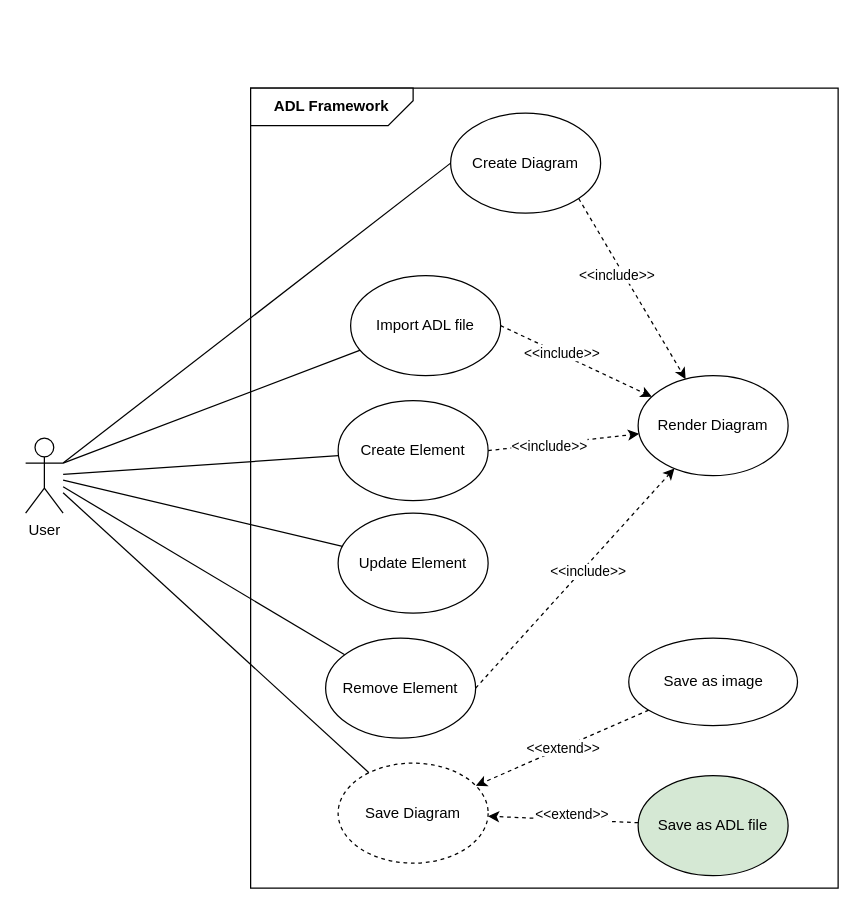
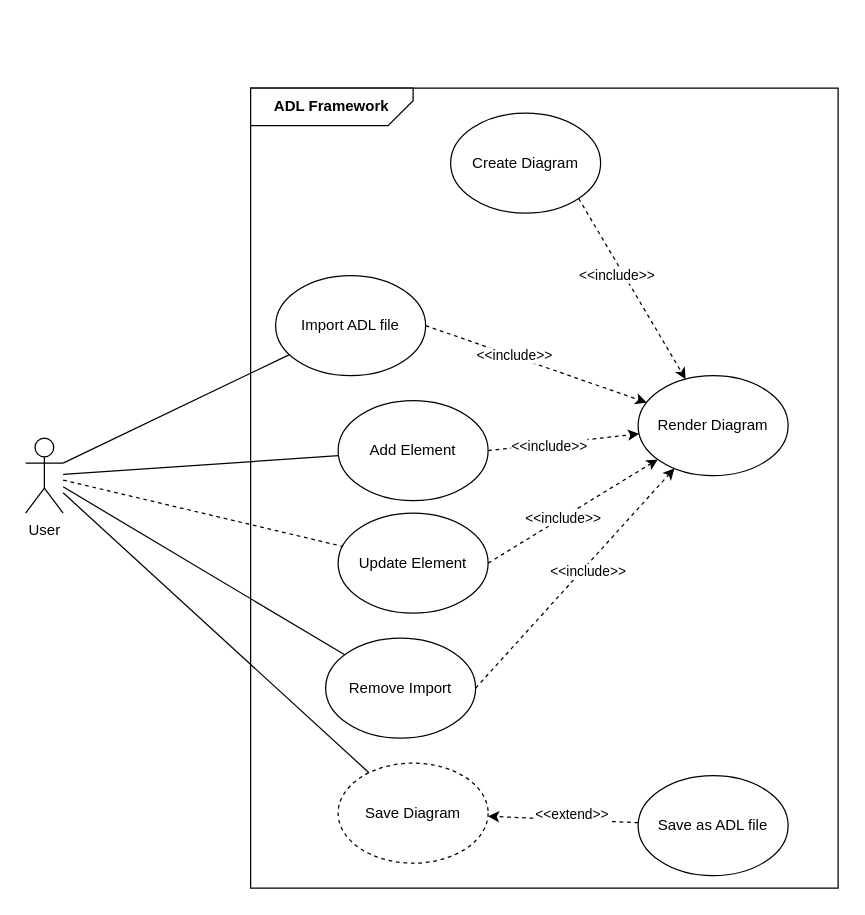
- <mxCell id="3" style="rounded=0;orthogonalLoop=1;jettySize=auto;html=1;exitX=1;exitY=0.333;exitDx=0;exitDy=0;exitPerimeter=0;entryX=0;entryY=0.5;entryDx=0;entryDy=0;endArrow=none;endFill=0;" parent="1" source="9" target="13" edge="1"><mxGeometry relative="1" as="geometry" /></mxCell>
- <mxCell id="16" value="Import ADL file" style="ellipse;whiteSpace=wrap;html=1;" parent="1" vertex="1"><mxGeometry x="280" y="220" width="120" height="80" as="geometry" /></mxCell>
+ <mxCell id="16" value="Import ADL file" style="ellipse;whiteSpace=wrap;html=1;" parent="1" vertex="1"><mxGeometry x="220" y="220" width="120" height="80" as="geometry" /></mxCell>
- <mxCell id="19" value="Create Element" style="ellipse;whiteSpace=wrap;html=1;" parent="1" vertex="1"><mxGeometry x="270" y="320" width="120" height="80" as="geometry" /></mxCell>
+ <mxCell id="19" value="Add Element" style="ellipse;whiteSpace=wrap;html=1;" parent="1" vertex="1"><mxGeometry x="270" y="320" width="120" height="80" as="geometry" /></mxCell>
- <mxCell id="8" style="rounded=0;orthogonalLoop=1;jettySize=auto;html=1;endArrow=none;endFill=0;" parent="1" source="9" target="26" edge="1"><mxGeometry relative="1" as="geometry" /></mxCell>
+ <mxCell id="8" style="rounded=0;orthogonalLoop=1;jettySize=auto;html=1;endArrow=none;endFill=0;dashed=1;" parent="1" source="9" target="26" edge="1"><mxGeometry relative="1" as="geometry" /></mxCell>
+ <mxCell id="24" style="rounded=0;orthogonalLoop=1;jettySize=auto;html=1;exitX=1;exitY=0.5;exitDx=0;exitDy=0;dashed=1;" parent="1" source="26" target="32" edge="1"><mxGeometry relative="1" as="geometry" /></mxCell>
+ <mxCell id="25" value="&amp;lt;&amp;lt;include&amp;gt;&amp;gt;" style="edgeLabel;html=1;align=center;verticalAlign=middle;resizable=0;points=[];" parent="24" vertex="1" connectable="0"><mxGeometry x="-0.123" relative="1" as="geometry"><mxPoint as="offset" /></mxGeometry></mxCell>
- <mxCell id="31" value="Save as image" style="ellipse;whiteSpace=wrap;html=1;" parent="1" vertex="1"><mxGeometry x="502.5" y="510" width="135" height="70" as="geometry" /></mxCell>
- <mxCell id="23" value="Remove Element" style="ellipse;whiteSpace=wrap;html=1;" parent="1" vertex="1"><mxGeometry x="260" y="510" width="120" height="80" as="geometry" /></mxCell>
+ <mxCell id="23" value="Remove Import" style="ellipse;whiteSpace=wrap;html=1;" parent="1" vertex="1"><mxGeometry x="260" y="510" width="120" height="80" as="geometry" /></mxCell>
- <mxCell id="30" value="&amp;lt;&amp;lt;extend&amp;gt;&amp;gt;" style="rounded=0;orthogonalLoop=1;jettySize=auto;html=1;dashed=1;" parent="1" source="31" target="20" edge="1"><mxGeometry x="-0.0" relative="1" as="geometry"><mxPoint as="offset" /></mxGeometry></mxCell>
- <mxCell id="29" value="Save as ADL file" style="ellipse;whiteSpace=wrap;html=1;fillColor=#d5e8d4;" parent="1" vertex="1"><mxGeometry x="510" y="620" width="120" height="80" as="geometry" /></mxCell>
+ <mxCell id="29" value="Save as ADL file" style="ellipse;whiteSpace=wrap;html=1;" parent="1" vertex="1"><mxGeometry x="510" y="620" width="120" height="80" as="geometry" /></mxCell>
